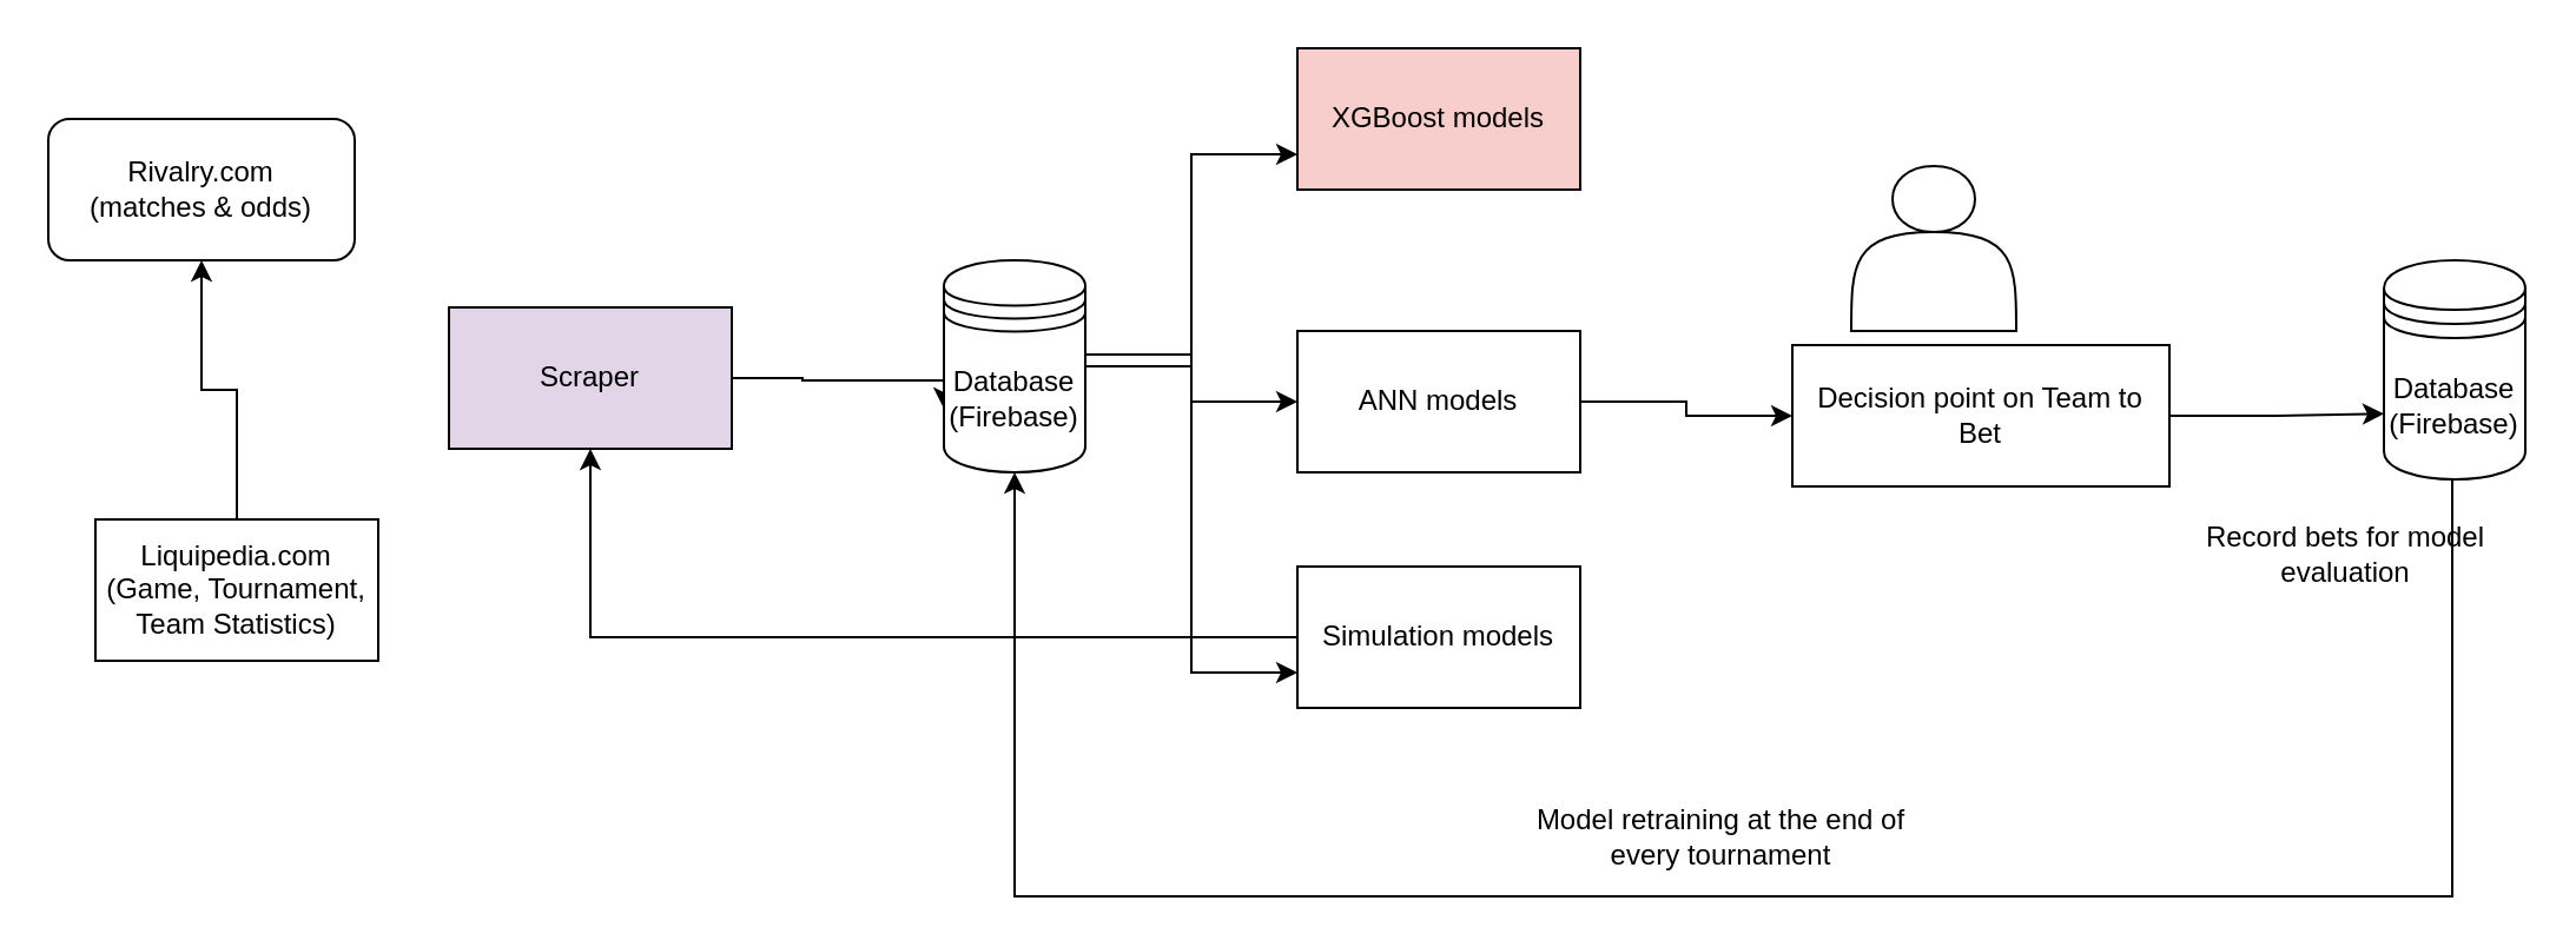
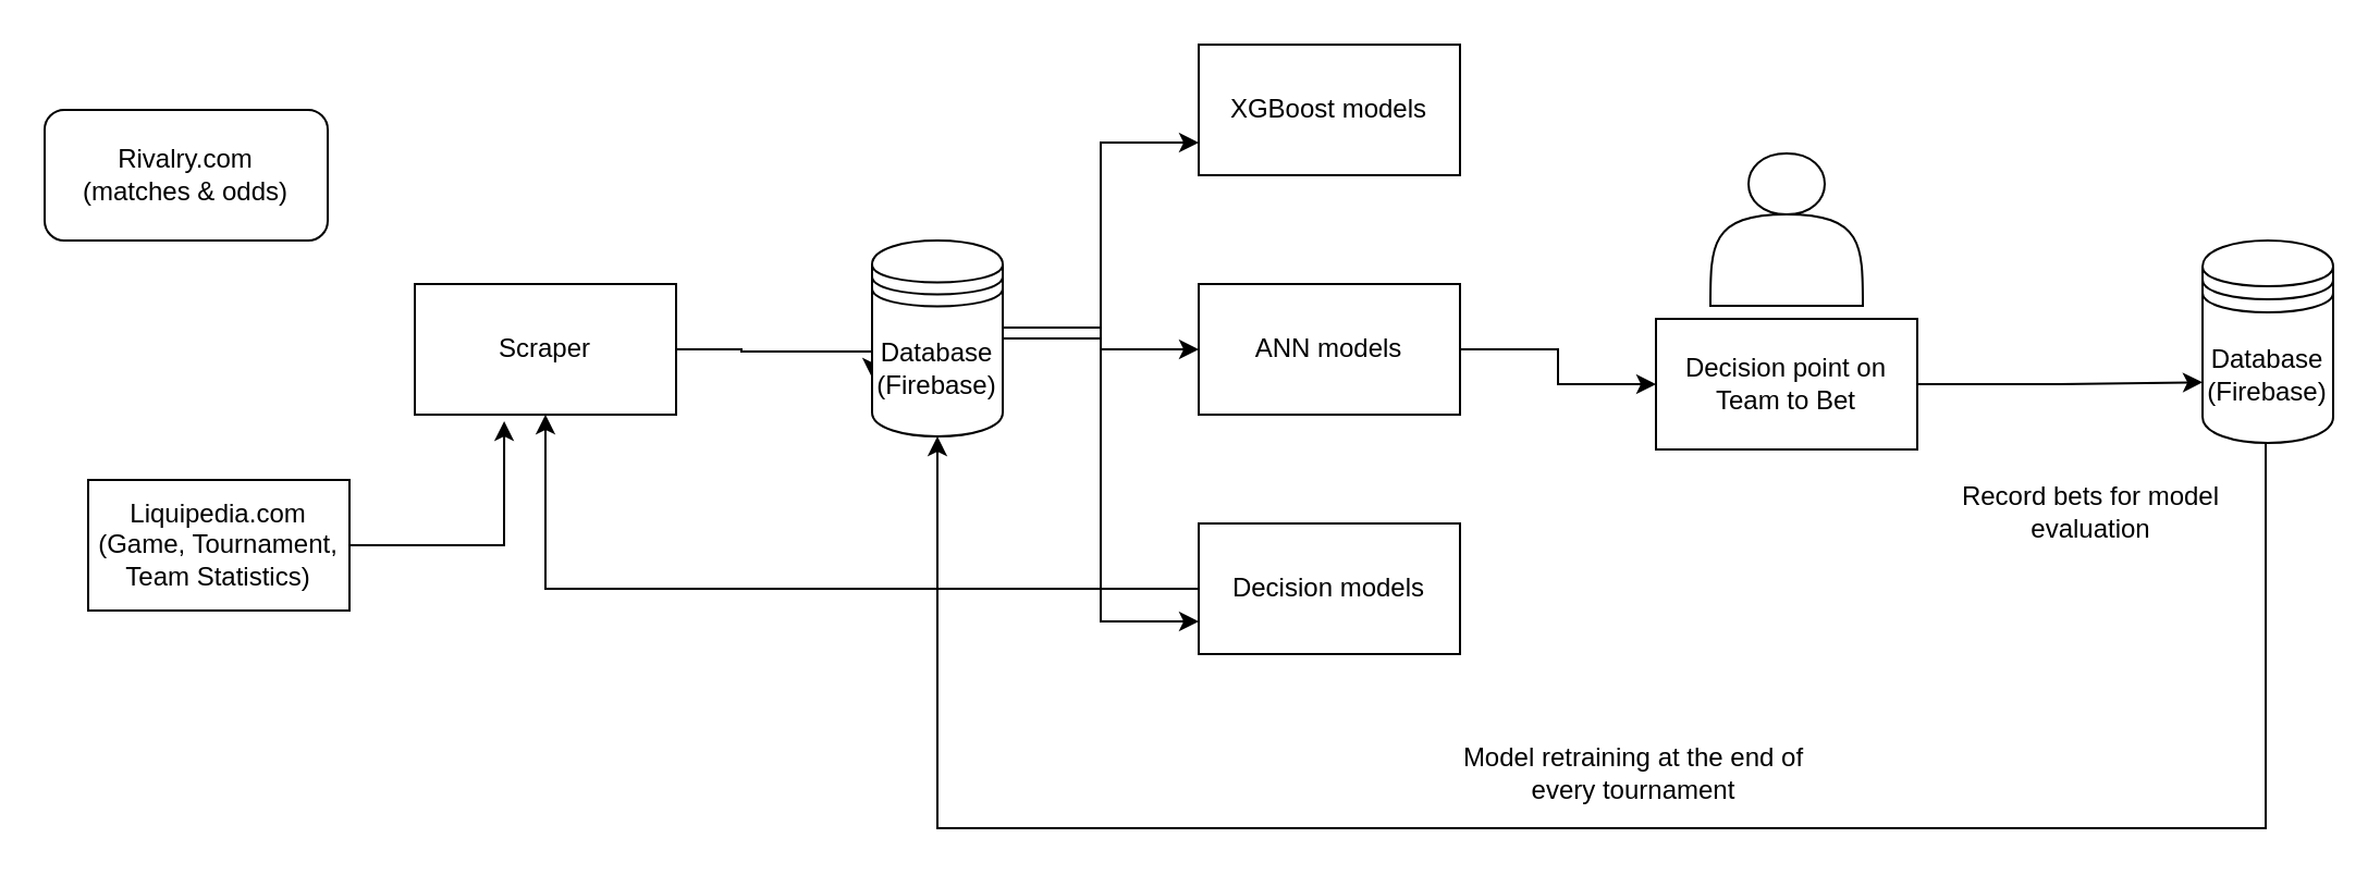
- <mxCell id="8" value="XGBoost models" style="rounded=0;whiteSpace=wrap;html=1;fillColor=#f8cecc;" vertex="1" parent="1"><mxGeometry x="550" y="20" width="120" height="60" as="geometry" /></mxCell>
+ <mxCell id="8" value="XGBoost models" style="rounded=0;whiteSpace=wrap;html=1;" vertex="1" parent="1"><mxGeometry x="550" y="20" width="120" height="60" as="geometry" /></mxCell>
- <mxCell id="3" value="Scraper" style="rounded=0;whiteSpace=wrap;html=1;fillColor=#e1d5e7;" vertex="1" parent="1"><mxGeometry x="190" y="130" width="120" height="60" as="geometry" /></mxCell>
+ <mxCell id="3" value="Scraper" style="rounded=0;whiteSpace=wrap;html=1;" vertex="1" parent="1"><mxGeometry x="190" y="130" width="120" height="60" as="geometry" /></mxCell>
- <mxCell id="6" style="edgeStyle=orthogonalEdgeStyle;rounded=0;orthogonalLoop=1;jettySize=auto;html=1;" edge="1" parent="1" source="5" target="4"><mxGeometry relative="1" as="geometry" /></mxCell>
+ <mxCell id="6" style="edgeStyle=orthogonalEdgeStyle;rounded=0;orthogonalLoop=1;jettySize=auto;html=1;entryX=0.342;entryY=1.05;entryDx=0;entryDy=0;entryPerimeter=0;" edge="1" parent="1" source="5" target="3"><mxGeometry relative="1" as="geometry" /></mxCell>
- <mxCell id="10" value="ANN models" style="rounded=0;whiteSpace=wrap;html=1;" vertex="1" parent="1"><mxGeometry x="550" y="140" width="120" height="60" as="geometry" /></mxCell>
+ <mxCell id="10" value="ANN models" style="rounded=0;whiteSpace=wrap;html=1;" vertex="1" parent="1"><mxGeometry x="550" y="130" width="120" height="60" as="geometry" /></mxCell>
- <mxCell id="15" value="Decision point on Team to Bet" style="rounded=0;whiteSpace=wrap;html=1;" vertex="1" parent="1"><mxGeometry x="760" y="146" width="160" height="60" as="geometry" /></mxCell>
+ <mxCell id="15" value="Decision point on Team to Bet" style="rounded=0;whiteSpace=wrap;html=1;" vertex="1" parent="1"><mxGeometry x="760" y="146" width="120" height="60" as="geometry" /></mxCell>
- <mxCell id="21" value="Record bets for model evaluation" style="text;html=1;align=center;verticalAlign=middle;whiteSpace=wrap;rounded=0;" vertex="1" parent="1"><mxGeometry x="915" y="220" width="160" height="30" as="geometry" /></mxCell>
+ <mxCell id="21" value="Record bets for model evaluation" style="text;html=1;align=center;verticalAlign=middle;whiteSpace=wrap;rounded=0;" vertex="1" parent="1"><mxGeometry x="880" y="220" width="160" height="30" as="geometry" /></mxCell>
- <mxCell id="12" value="Simulation models" style="rounded=0;whiteSpace=wrap;html=1;" vertex="1" parent="1"><mxGeometry x="550" y="240" width="120" height="60" as="geometry" /></mxCell>
+ <mxCell id="12" value="Decision models" style="rounded=0;whiteSpace=wrap;html=1;" vertex="1" parent="1"><mxGeometry x="550" y="240" width="120" height="60" as="geometry" /></mxCell>
- <mxCell id="22" value="Model retraining at the end of every tournament" style="text;html=1;align=center;verticalAlign=middle;whiteSpace=wrap;rounded=0;" vertex="1" parent="1"><mxGeometry x="650" y="340" width="160" height="30" as="geometry" /></mxCell>
+ <mxCell id="22" value="Model retraining at the end of every tournament" style="text;html=1;align=center;verticalAlign=middle;whiteSpace=wrap;rounded=0;" vertex="1" parent="1"><mxGeometry x="670" y="340" width="160" height="30" as="geometry" /></mxCell>
